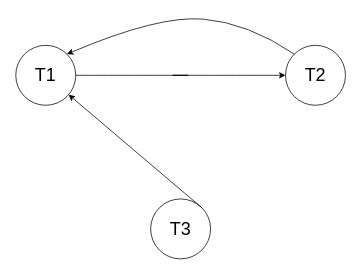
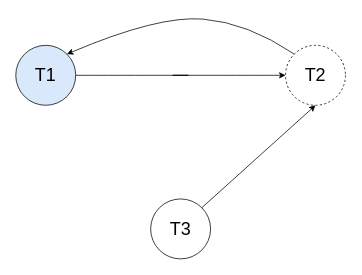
- <mxCell id="2" value="&lt;font style=&quot;font-size: 24px&quot;&gt;T1&lt;/font&gt;" style="ellipse;whiteSpace=wrap;html=1;aspect=fixed;" vertex="1" parent="1"><mxGeometry x="20" y="60" width="80" height="80" as="geometry" /></mxCell>
+ <mxCell id="2" value="&lt;font style=&quot;font-size: 24px&quot;&gt;T1&lt;/font&gt;" style="ellipse;whiteSpace=wrap;html=1;aspect=fixed;fillColor=#dae8fc;" vertex="1" parent="1"><mxGeometry x="20" y="60" width="80" height="80" as="geometry" /></mxCell>
- <mxCell id="4" value="&lt;font style=&quot;font-size: 24px&quot;&gt;T2&lt;/font&gt;" style="ellipse;whiteSpace=wrap;html=1;aspect=fixed;" vertex="1" parent="1"><mxGeometry x="380" y="60" width="80" height="80" as="geometry" /></mxCell>
+ <mxCell id="4" value="&lt;font style=&quot;font-size: 24px&quot;&gt;T2&lt;/font&gt;" style="ellipse;whiteSpace=wrap;html=1;aspect=fixed;dashed=1;" vertex="1" parent="1"><mxGeometry x="380" y="60" width="80" height="80" as="geometry" /></mxCell>
- <mxCell id="7" value="" style="endArrow=classic;html=1;exitX=1;exitY=0;exitDx=0;exitDy=0;" edge="1" parent="1" source="3" target="2"><mxGeometry width="50" height="50" relative="1" as="geometry"><mxPoint x="20" y="400" as="sourcePoint" /><mxPoint x="70" y="350" as="targetPoint" /></mxGeometry></mxCell>
+ <mxCell id="7" value="" style="endArrow=classic;html=1;entryX=0.5;entryY=1;entryDx=0;entryDy=0;exitX=1;exitY=0;exitDx=0;exitDy=0;" edge="1" parent="1" source="3" target="4"><mxGeometry width="50" height="50" relative="1" as="geometry"><mxPoint x="20" y="400" as="sourcePoint" /><mxPoint x="70" y="350" as="targetPoint" /></mxGeometry></mxCell>
